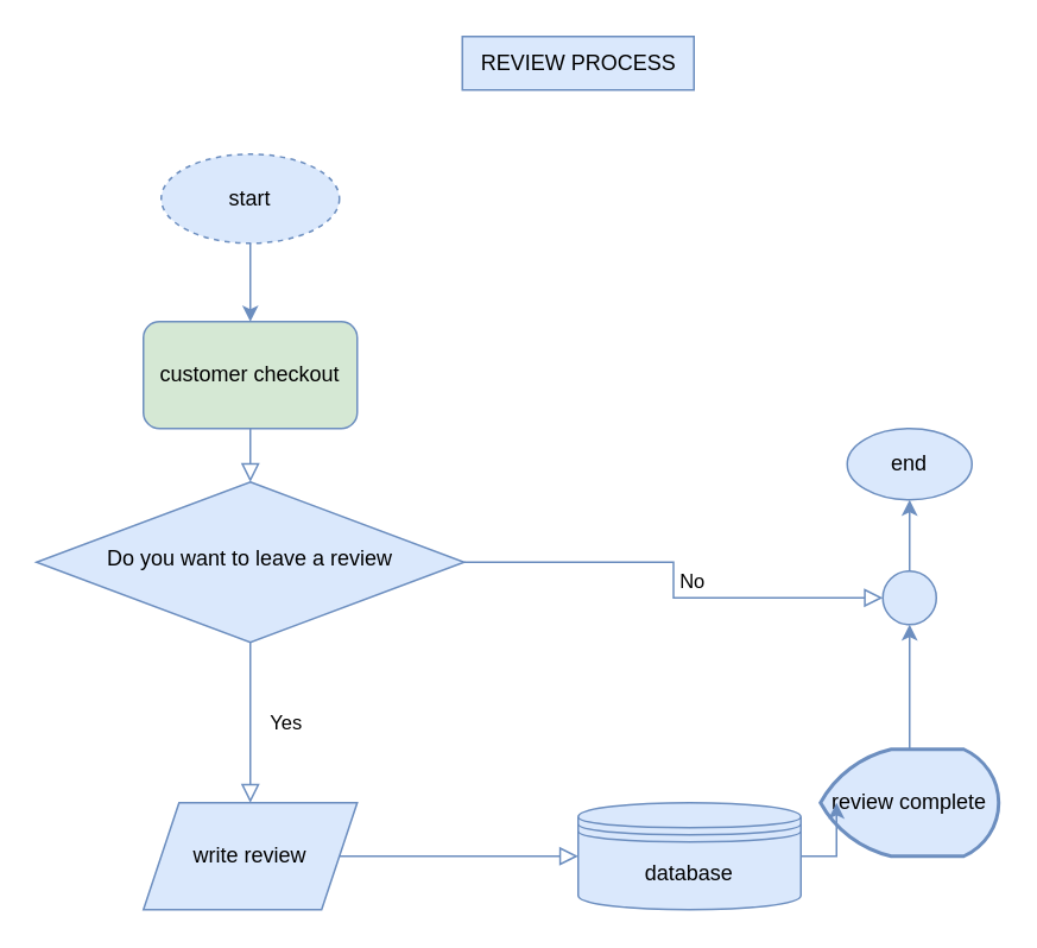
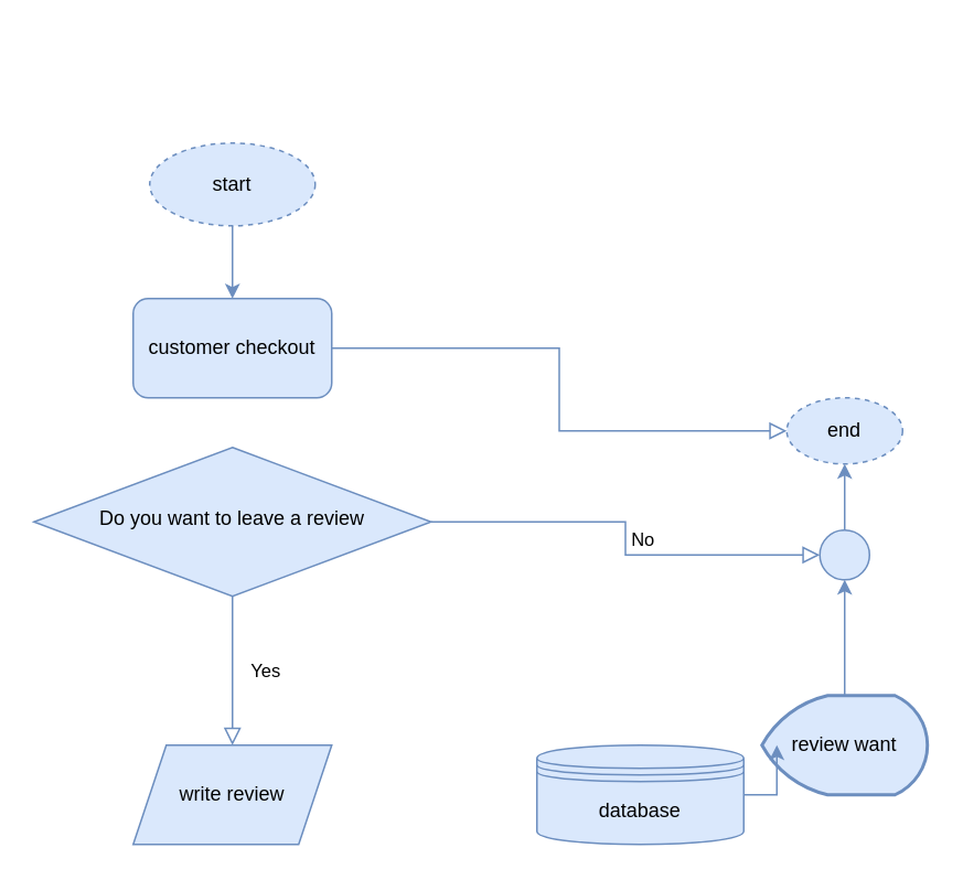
- <mxCell id="18" value="REVIEW PROCESS" style="text;html=1;align=center;verticalAlign=middle;resizable=0;points=[];autosize=1;strokeColor=#6c8ebf;fillColor=#dae8fc;" vertex="1" parent="1"><mxGeometry x="259" y="20" width="130" height="30" as="geometry" /></mxCell>
- <mxCell id="3" value="customer checkout" style="rounded=1;whiteSpace=wrap;html=1;fontSize=12;glass=0;strokeWidth=1;shadow=0;fillColor=#d5e8d4;strokeColor=#6c8ebf;" vertex="1" parent="1"><mxGeometry x="80" y="180" width="120" height="60" as="geometry" /></mxCell>
+ <mxCell id="3" value="customer checkout" style="rounded=1;whiteSpace=wrap;html=1;fontSize=12;glass=0;strokeWidth=1;shadow=0;fillColor=#dae8fc;strokeColor=#6c8ebf;" vertex="1" parent="1"><mxGeometry x="80" y="180" width="120" height="60" as="geometry" /></mxCell>
- <mxCell id="2" value="" style="rounded=0;html=1;jettySize=auto;orthogonalLoop=1;fontSize=11;endArrow=block;endFill=0;endSize=8;strokeWidth=1;shadow=0;labelBackgroundColor=none;edgeStyle=orthogonalEdgeStyle;fillColor=#dae8fc;strokeColor=#6c8ebf;" edge="1" source="3" target="6" parent="1"><mxGeometry relative="1" as="geometry" /></mxCell>
+ <mxCell id="2" value="" style="rounded=0;html=1;jettySize=auto;orthogonalLoop=1;fontSize=11;endArrow=block;endFill=0;endSize=8;strokeWidth=1;shadow=0;labelBackgroundColor=none;edgeStyle=orthogonalEdgeStyle;fillColor=#dae8fc;strokeColor=#6c8ebf;" edge="1" source="3" target="14" parent="1"><mxGeometry relative="1" as="geometry" /></mxCell>
- <mxCell id="14" value="end" style="ellipse;whiteSpace=wrap;html=1;fillColor=#dae8fc;strokeColor=#6c8ebf;" vertex="1" parent="1"><mxGeometry x="475" y="240" width="70" height="40" as="geometry" /></mxCell>
+ <mxCell id="14" value="end" style="ellipse;whiteSpace=wrap;html=1;fillColor=#dae8fc;strokeColor=#6c8ebf;dashed=1;" vertex="1" parent="1"><mxGeometry x="475" y="240" width="70" height="40" as="geometry" /></mxCell>
- <mxCell id="9" value="review complete" style="strokeWidth=2;html=1;shape=mxgraph.flowchart.display;whiteSpace=wrap;fillColor=#dae8fc;strokeColor=#6c8ebf;" vertex="1" parent="1"><mxGeometry x="460" y="420" width="100" height="60" as="geometry" /></mxCell>
+ <mxCell id="9" value="review want" style="strokeWidth=2;html=1;shape=mxgraph.flowchart.display;whiteSpace=wrap;fillColor=#dae8fc;strokeColor=#6c8ebf;" vertex="1" parent="1"><mxGeometry x="460" y="420" width="100" height="60" as="geometry" /></mxCell>
- <mxCell id="7" value="" style="edgeStyle=orthogonalEdgeStyle;rounded=0;html=1;jettySize=auto;orthogonalLoop=1;fontSize=11;endArrow=block;endFill=0;endSize=8;strokeWidth=1;shadow=0;labelBackgroundColor=none;exitX=1;exitY=0.5;exitDx=0;exitDy=0;entryX=0;entryY=0.5;entryDx=0;entryDy=0;fillColor=#dae8fc;strokeColor=#6c8ebf;" edge="1" parent="1" source="17" target="11"><mxGeometry y="10" relative="1" as="geometry"><mxPoint as="offset" /><mxPoint x="260" y="450" as="sourcePoint" /><mxPoint x="310" y="450" as="targetPoint" /></mxGeometry></mxCell>
